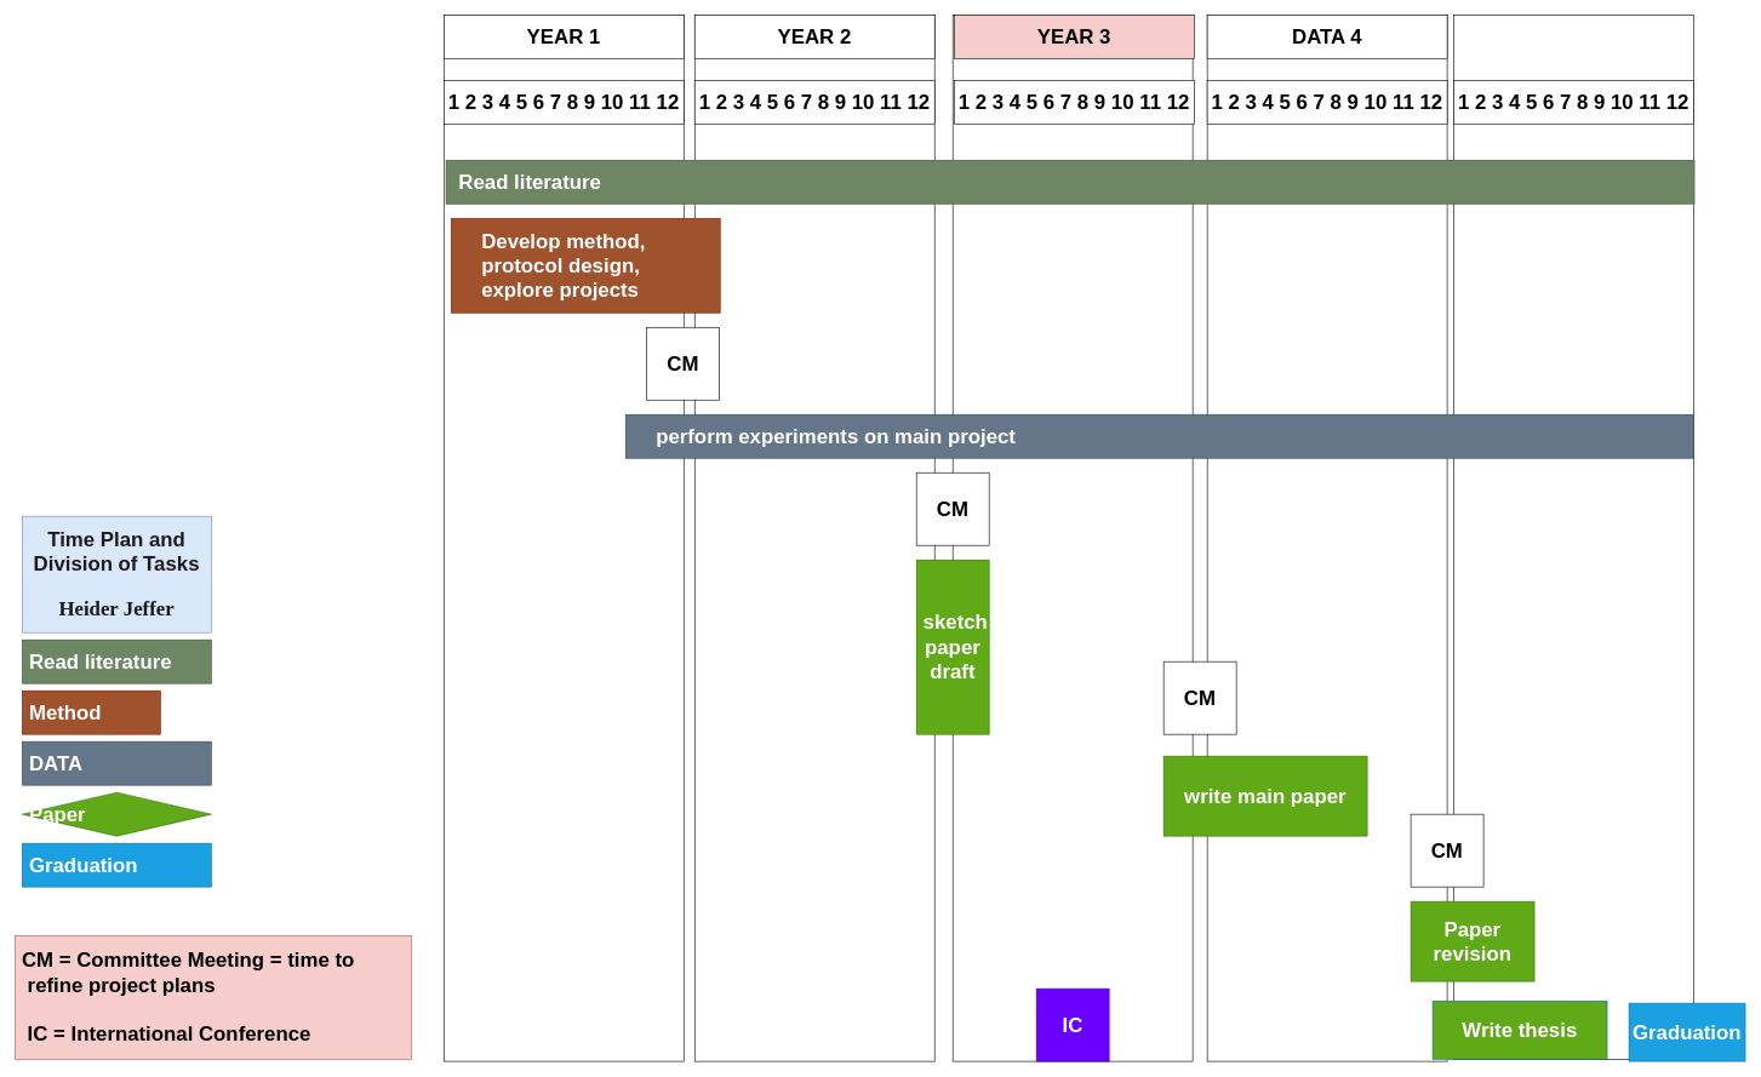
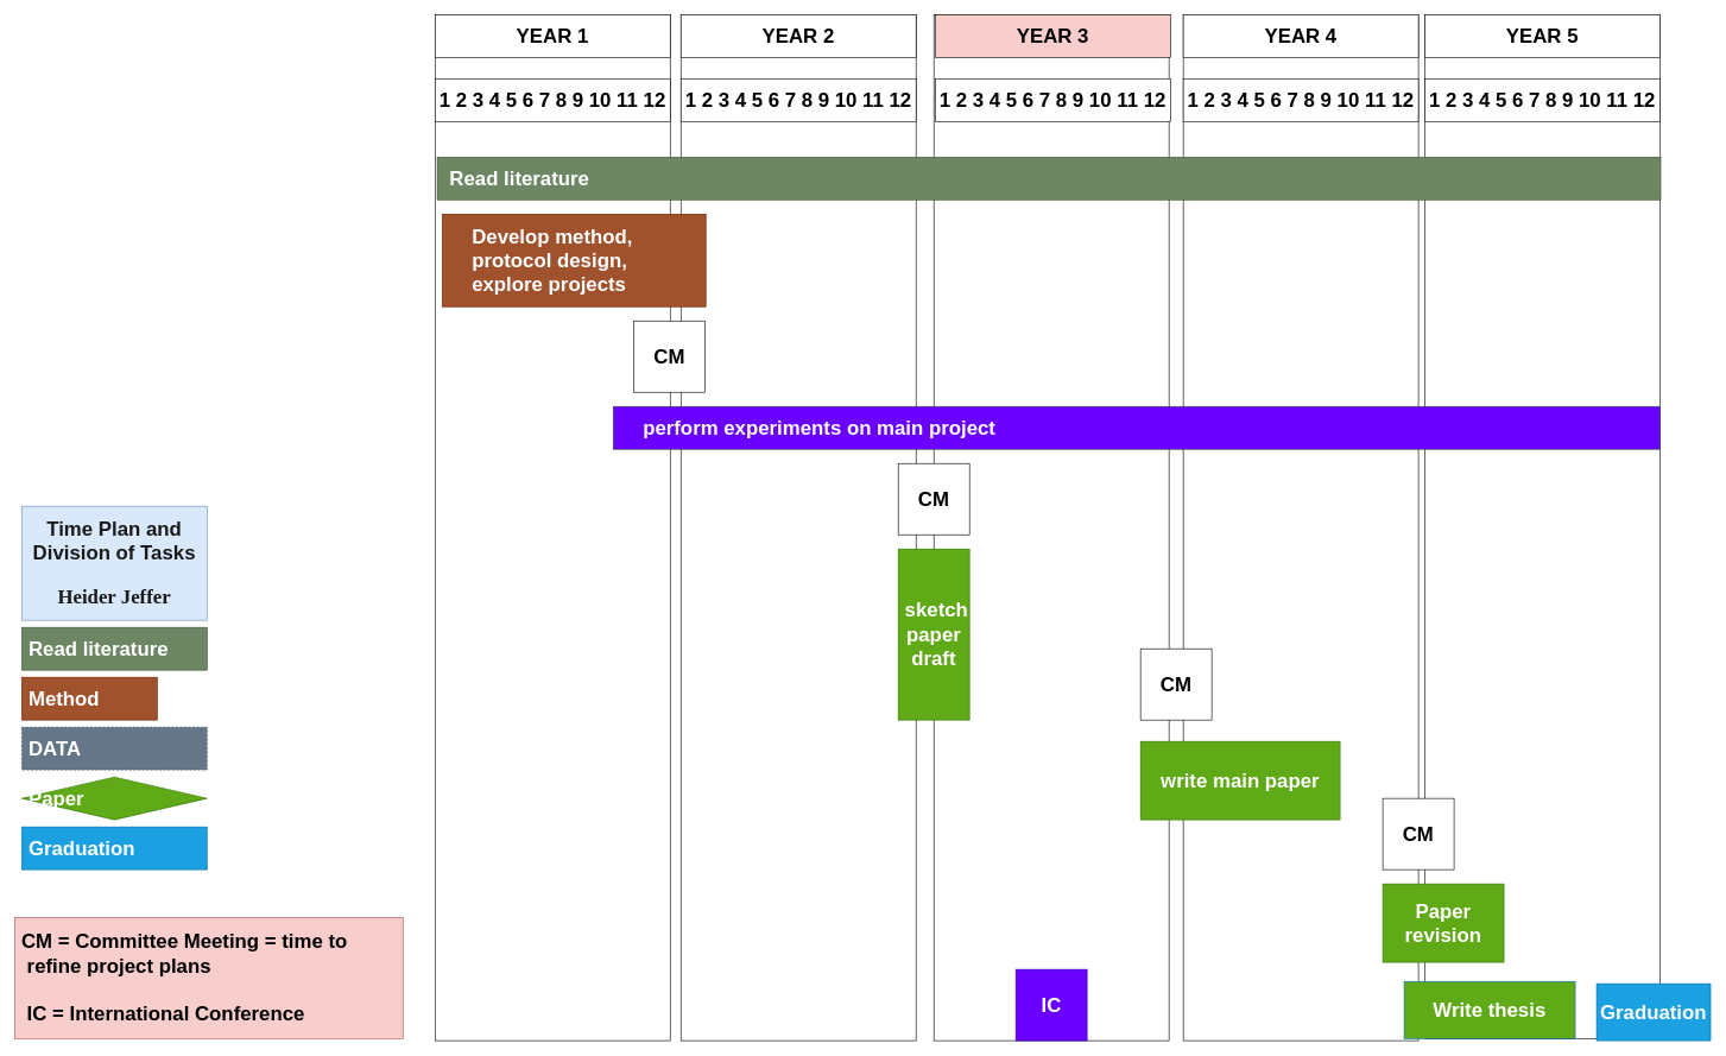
- <mxCell id="15" value="&lt;b&gt;&lt;font style=&quot;font-size: 28px;&quot;&gt;DATA 4&lt;/font&gt;&lt;/b&gt;" style="rounded=0;whiteSpace=wrap;html=1;" parent="1" vertex="1"><mxGeometry x="1660" y="20" width="330" height="60" as="geometry" /></mxCell>
+ <mxCell id="15" value="&lt;b&gt;&lt;font style=&quot;font-size: 28px;&quot;&gt;YEAR 4&lt;/font&gt;&lt;/b&gt;" style="rounded=0;whiteSpace=wrap;html=1;" parent="1" vertex="1"><mxGeometry x="1660" y="20" width="330" height="60" as="geometry" /></mxCell>
+ <mxCell id="16" value="&lt;b&gt;&lt;font style=&quot;font-size: 28px;&quot;&gt;YEAR 5&lt;/font&gt;&lt;/b&gt;" style="rounded=0;whiteSpace=wrap;html=1;" parent="1" vertex="1"><mxGeometry x="1999" y="20" width="330" height="60" as="geometry" /></mxCell>
- <mxCell id="19" value="&lt;blockquote style=&quot;margin: 0 0 0 40px; border: none; padding: 0px;&quot;&gt;&lt;b&gt;&lt;font style=&quot;font-size: 28px;&quot;&gt;perform experiments on main project&lt;/font&gt;&lt;/b&gt;&lt;/blockquote&gt;" style="rounded=0;whiteSpace=wrap;html=1;fontSize=18;align=left;fillColor=#647687;strokeColor=#314354;fontColor=#ffffff;" parent="1" vertex="1"><mxGeometry x="860" y="570" width="1469" height="60" as="geometry" /></mxCell>
+ <mxCell id="19" value="&lt;blockquote style=&quot;margin: 0 0 0 40px; border: none; padding: 0px;&quot;&gt;&lt;b&gt;&lt;font style=&quot;font-size: 28px;&quot;&gt;perform experiments on main project&lt;/font&gt;&lt;/b&gt;&lt;/blockquote&gt;" style="rounded=0;whiteSpace=wrap;html=1;fontSize=18;align=left;fillColor=#6a00ff;strokeColor=#314354;fontColor=#ffffff;" parent="1" vertex="1"><mxGeometry x="860" y="570" width="1469" height="60" as="geometry" /></mxCell>
- <mxCell id="31" value="&lt;b style=&quot;border-color: var(--border-color);&quot;&gt;&lt;font style=&quot;border-color: var(--border-color); font-size: 28px;&quot;&gt;&amp;nbsp;DATA&lt;/font&gt;&lt;/b&gt;" style="rounded=0;whiteSpace=wrap;html=1;fontSize=18;align=left;fillColor=#647687;strokeColor=#314354;fontColor=#ffffff;" parent="1" vertex="1"><mxGeometry x="30" y="1020" width="260" height="60" as="geometry" /></mxCell>
+ <mxCell id="31" value="&lt;b style=&quot;border-color: var(--border-color);&quot;&gt;&lt;font style=&quot;border-color: var(--border-color); font-size: 28px;&quot;&gt;&amp;nbsp;DATA&lt;/font&gt;&lt;/b&gt;" style="rounded=0;whiteSpace=wrap;html=1;fontSize=18;align=left;fillColor=#647687;strokeColor=#314354;fontColor=#ffffff;dashed=1;" parent="1" vertex="1"><mxGeometry x="30" y="1020" width="260" height="60" as="geometry" /></mxCell>
